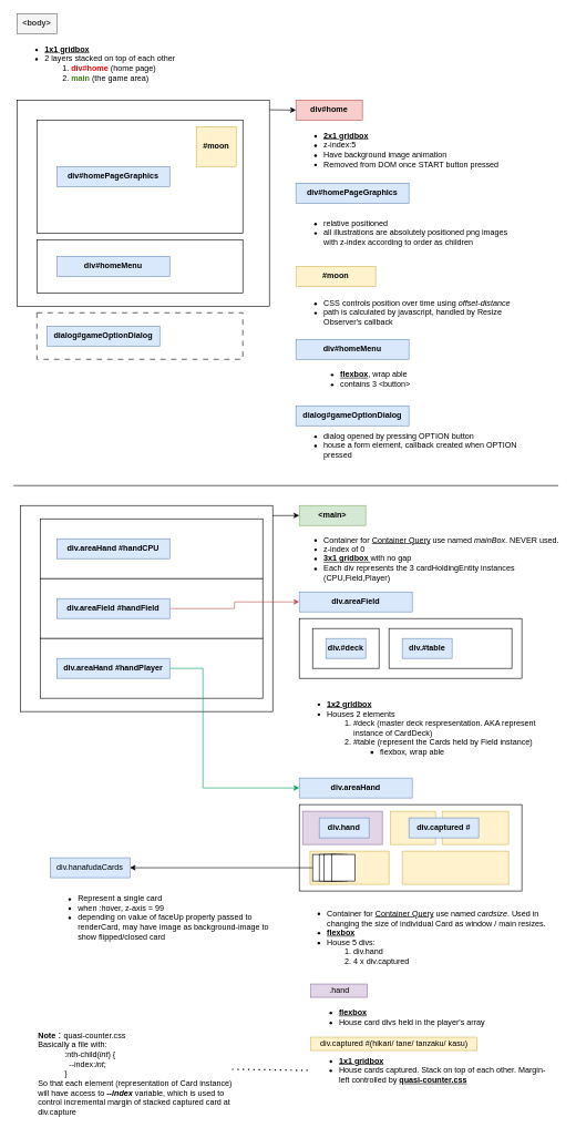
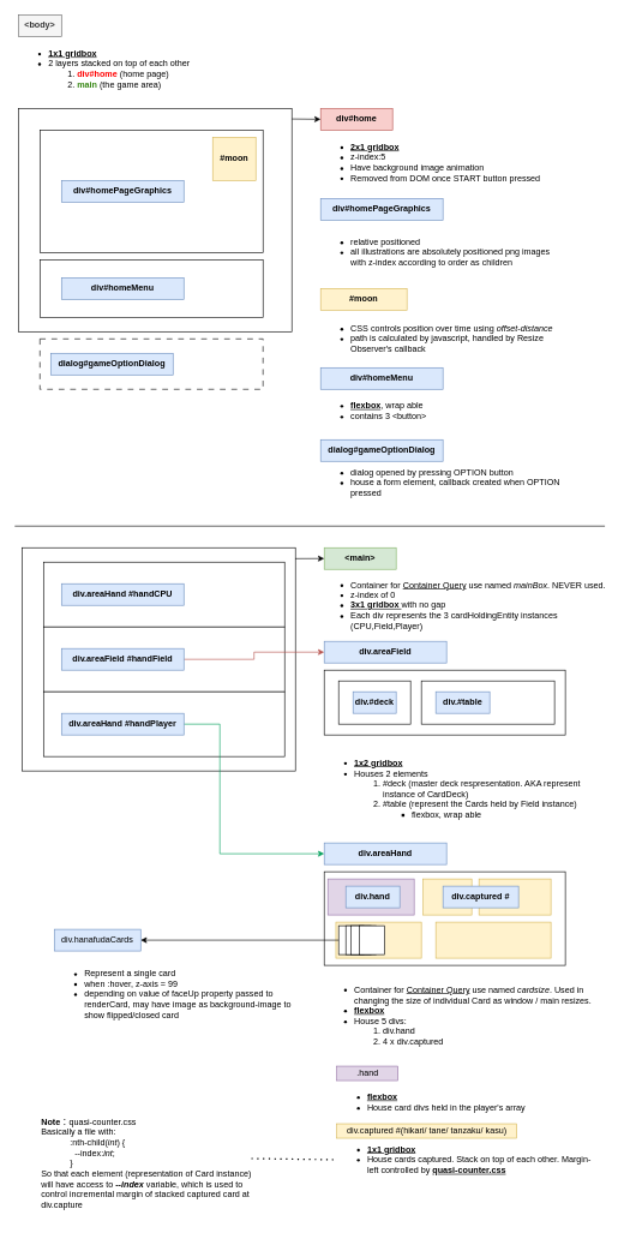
- <mxCell id="17" value="&lt;ul&gt;&lt;li&gt;&lt;b&gt;&lt;u&gt;flexbox&lt;/u&gt;&lt;/b&gt;, wrap able&lt;/li&gt;&lt;li&gt;contains 3 &amp;lt;button&amp;gt;&lt;/li&gt;&lt;/ul&gt;" style="text;html=1;align=left;verticalAlign=middle;whiteSpace=wrap;rounded=0;fillColor=default;" parent="1" vertex="1"><mxGeometry x="470" y="550" width="370" height="40" as="geometry" /></mxCell>
+ <mxCell id="17" value="&lt;ul&gt;&lt;li&gt;&lt;b&gt;&lt;u&gt;flexbox&lt;/u&gt;&lt;/b&gt;, wrap able&lt;/li&gt;&lt;li&gt;contains 3 &amp;lt;button&amp;gt;&lt;/li&gt;&lt;/ul&gt;" style="text;html=1;align=left;verticalAlign=middle;whiteSpace=wrap;rounded=0;fillColor=default;" parent="1" vertex="1"><mxGeometry x="445" y="550" width="370" height="40" as="geometry" /></mxCell>
